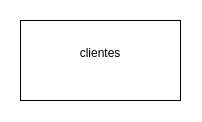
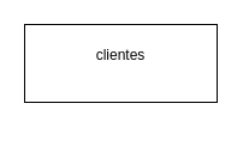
- <mxCell id="2" value="clientes&lt;div&gt;&lt;br&gt;&lt;/div&gt;" style="rounded=0;whiteSpace=wrap;html=1;" vertex="1" parent="1"><mxGeometry x="20" y="20" width="160" height="80" as="geometry" /></mxCell>
+ <mxCell id="2" value="clientes&lt;div&gt;&lt;br&gt;&lt;/div&gt;" style="rounded=0;whiteSpace=wrap;html=1;" vertex="1" parent="1"><mxGeometry x="20" y="20" width="160" height="65" as="geometry" /></mxCell>
